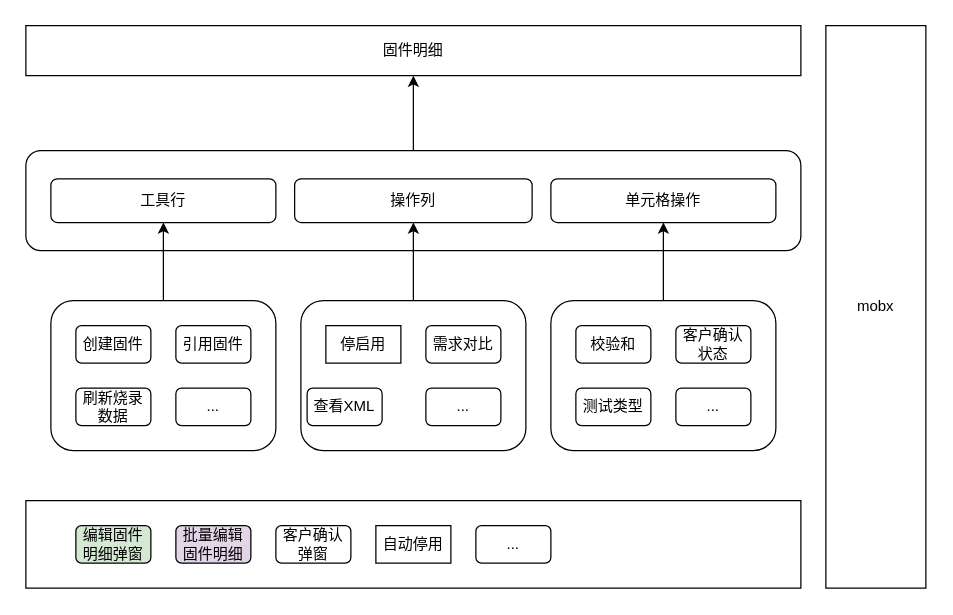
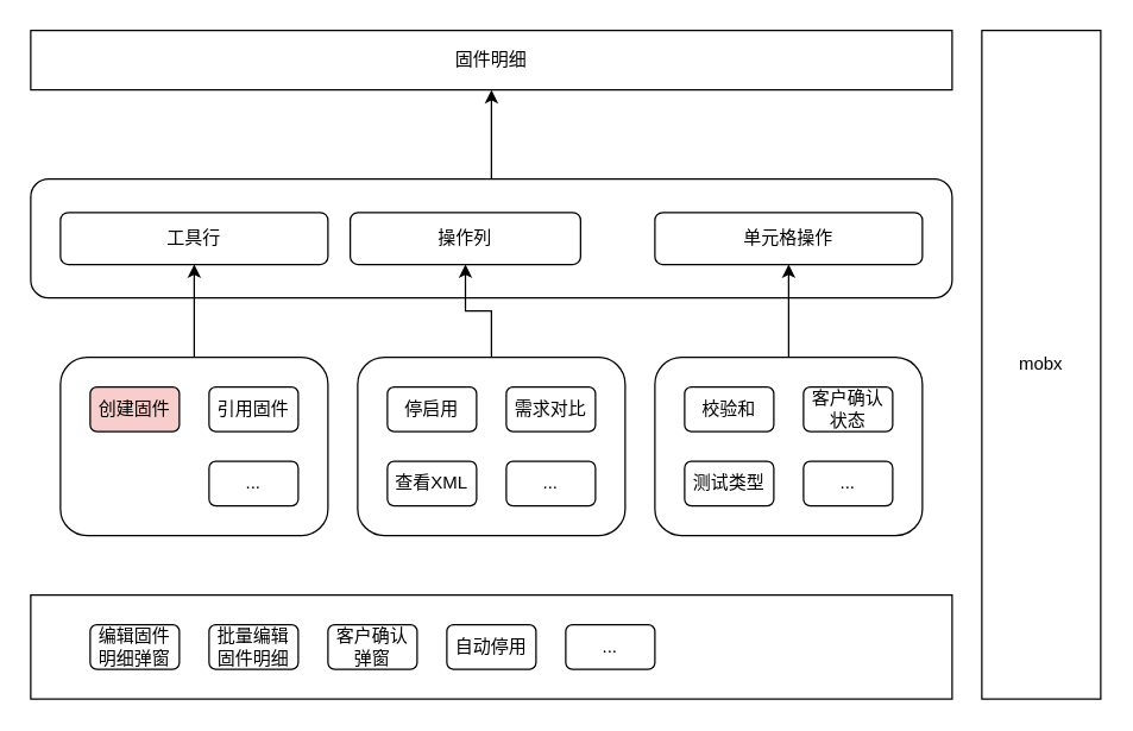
- <mxCell id="5" value="操作列" style="rounded=1;whiteSpace=wrap;html=1;" vertex="1" parent="1"><mxGeometry x="235" y="142.5" width="190" height="35" as="geometry" /></mxCell>
+ <mxCell id="5" value="操作列" style="rounded=1;whiteSpace=wrap;html=1;" vertex="1" parent="1"><mxGeometry x="235" y="142.5" width="155" height="35" as="geometry" /></mxCell>
- <mxCell id="13" value="创建固件" style="rounded=1;whiteSpace=wrap;html=1;" vertex="1" parent="1"><mxGeometry x="60" y="260" width="60" height="30" as="geometry" /></mxCell>
+ <mxCell id="13" value="创建固件" style="rounded=1;whiteSpace=wrap;html=1;fillColor=#f8cecc;" vertex="1" parent="1"><mxGeometry x="60" y="260" width="60" height="30" as="geometry" /></mxCell>
- <mxCell id="16" value="停启用" style="whiteSpace=wrap;html=1;rounded=0;" vertex="1" parent="1"><mxGeometry x="260" y="260" width="60" height="30" as="geometry" /></mxCell>
+ <mxCell id="16" value="停启用" style="rounded=1;whiteSpace=wrap;html=1;" vertex="1" parent="1"><mxGeometry x="260" y="260" width="60" height="30" as="geometry" /></mxCell>
- <mxCell id="15" value="刷新烧录数据" style="rounded=1;whiteSpace=wrap;html=1;" vertex="1" parent="1"><mxGeometry x="60" y="310" width="60" height="30" as="geometry" /></mxCell>
- <mxCell id="17" value="查看XML" style="rounded=1;whiteSpace=wrap;html=1;" vertex="1" parent="1"><mxGeometry x="245" y="310" width="60" height="30" as="geometry" /></mxCell>
+ <mxCell id="17" value="查看XML" style="rounded=1;whiteSpace=wrap;html=1;" vertex="1" parent="1"><mxGeometry x="260" y="310" width="60" height="30" as="geometry" /></mxCell>
- <mxCell id="23" value="编辑固件明细弹窗" style="rounded=1;whiteSpace=wrap;html=1;fillColor=#d5e8d4;" vertex="1" parent="1"><mxGeometry x="60" y="420" width="60" height="30" as="geometry" /></mxCell>
+ <mxCell id="23" value="编辑固件明细弹窗" style="rounded=1;whiteSpace=wrap;html=1;" vertex="1" parent="1"><mxGeometry x="60" y="420" width="60" height="30" as="geometry" /></mxCell>
- <mxCell id="24" value="批量编辑固件明细" style="rounded=1;whiteSpace=wrap;html=1;fillColor=#e1d5e7;" vertex="1" parent="1"><mxGeometry x="140" y="420" width="60" height="30" as="geometry" /></mxCell>
+ <mxCell id="24" value="批量编辑固件明细" style="rounded=1;whiteSpace=wrap;html=1;" vertex="1" parent="1"><mxGeometry x="140" y="420" width="60" height="30" as="geometry" /></mxCell>
- <mxCell id="26" value="自动停用" style="whiteSpace=wrap;html=1;rounded=0;" vertex="1" parent="1"><mxGeometry x="300" y="420" width="60" height="30" as="geometry" /></mxCell>
+ <mxCell id="26" value="自动停用" style="rounded=1;whiteSpace=wrap;html=1;" vertex="1" parent="1"><mxGeometry x="300" y="420" width="60" height="30" as="geometry" /></mxCell>
